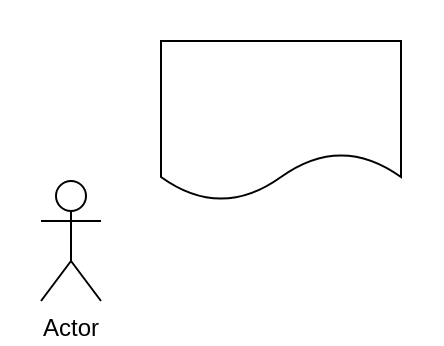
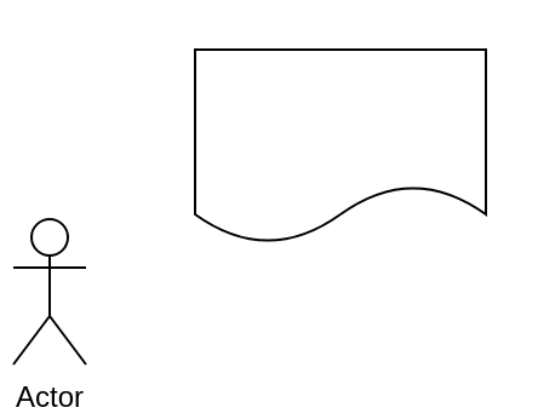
- <mxCell id="2" value="Actor" style="shape=umlActor;verticalLabelPosition=bottom;verticalAlign=top;html=1;outlineConnect=0;" vertex="1" parent="1"><mxGeometry x="20" y="90" width="30" height="60" as="geometry" /></mxCell>
+ <mxCell id="2" value="Actor" style="shape=umlActor;verticalLabelPosition=bottom;verticalAlign=top;html=1;outlineConnect=0;" vertex="1" parent="1"><mxGeometry x="5" y="90" width="30" height="60" as="geometry" /></mxCell>
